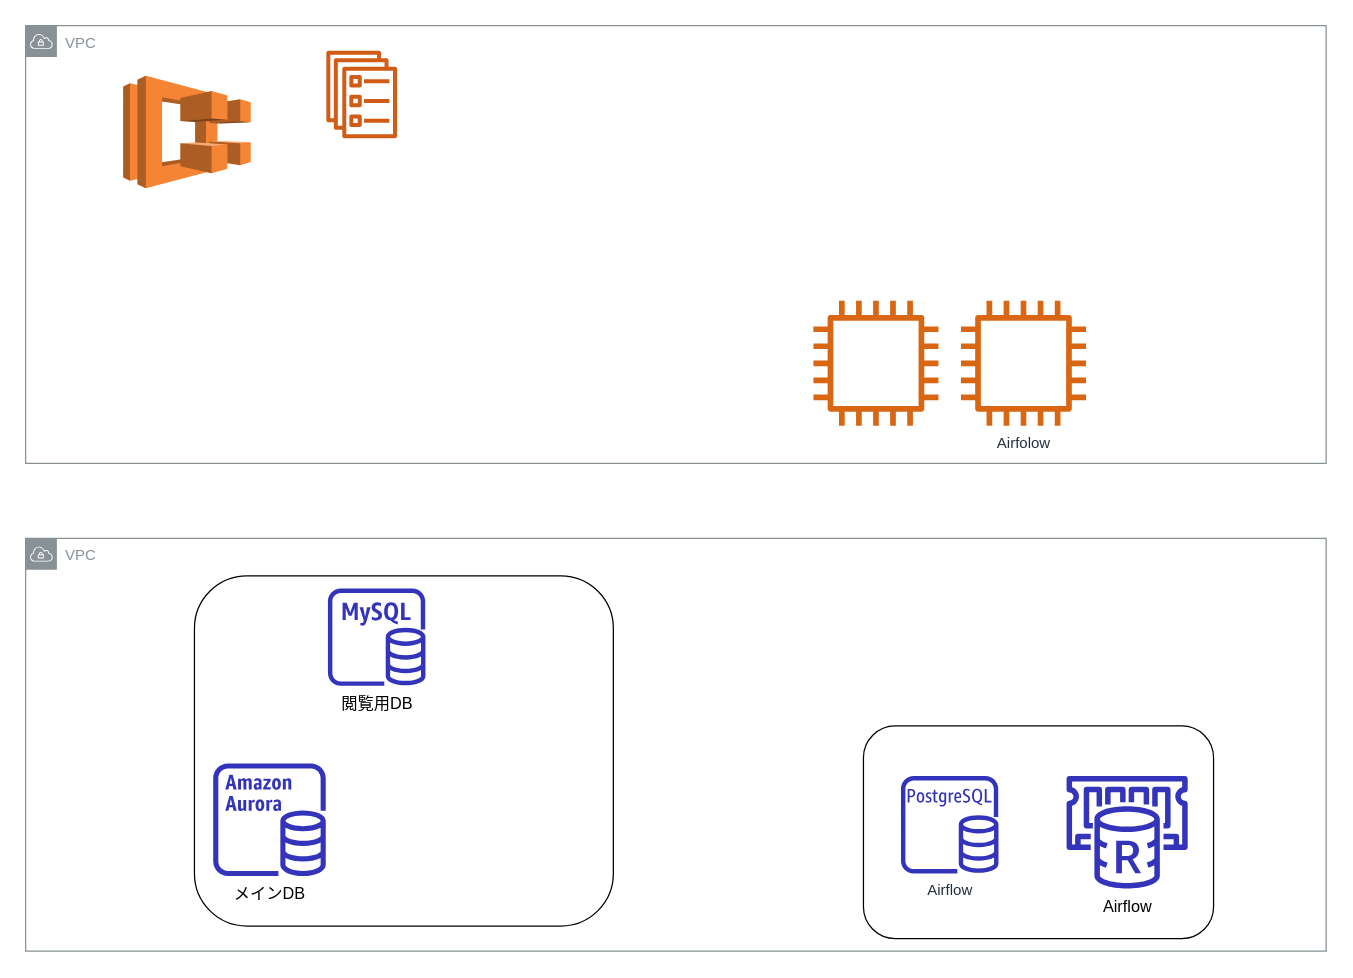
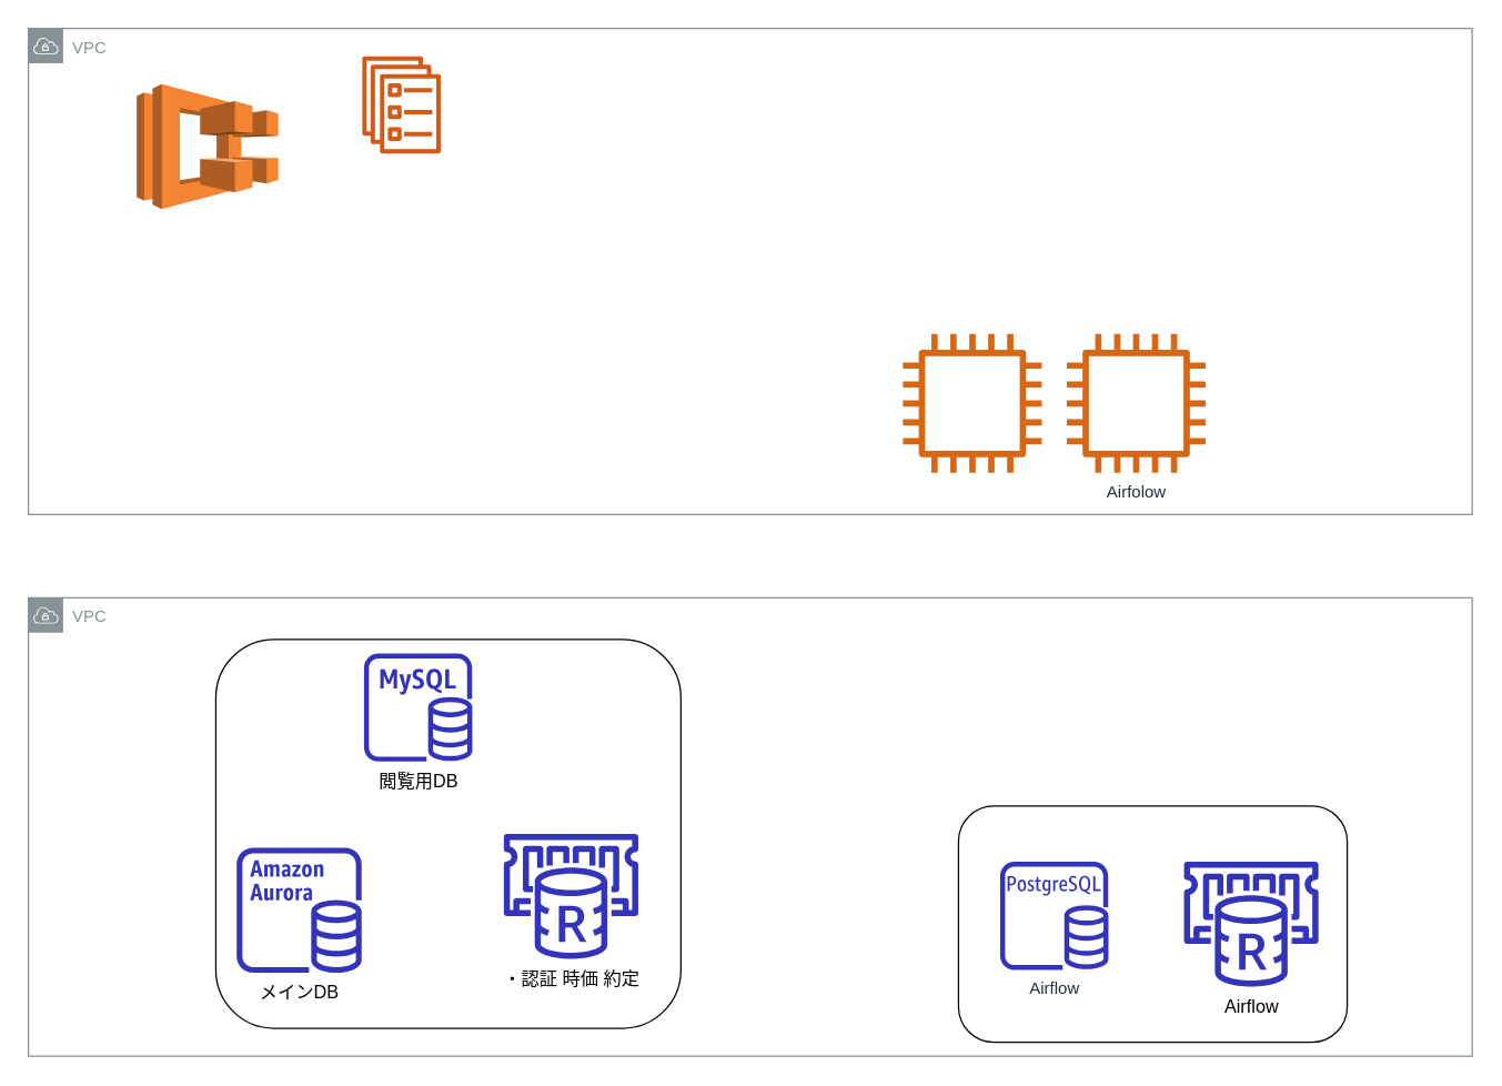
+ <mxCell id="5" value="&lt;span style=&quot;color: rgb(0 , 0 , 0) ; font-family: &amp;#34;arial&amp;#34; ; font-size: 13px ; text-align: left ; background-color: rgb(255 , 255 , 255)&quot;&gt;・認証 時価 約定&lt;/span&gt;" style="outlineConnect=0;fontColor=#232F3E;gradientColor=none;fillColor=#3334B9;strokeColor=none;dashed=0;verticalLabelPosition=bottom;verticalAlign=top;align=center;html=1;fontSize=12;fontStyle=0;aspect=fixed;pointerEvents=1;shape=mxgraph.aws4.elasticache_for_redis;" vertex="1" parent="1"><mxGeometry x="360" y="600" width="101.74" height="90" as="geometry" /></mxCell>
